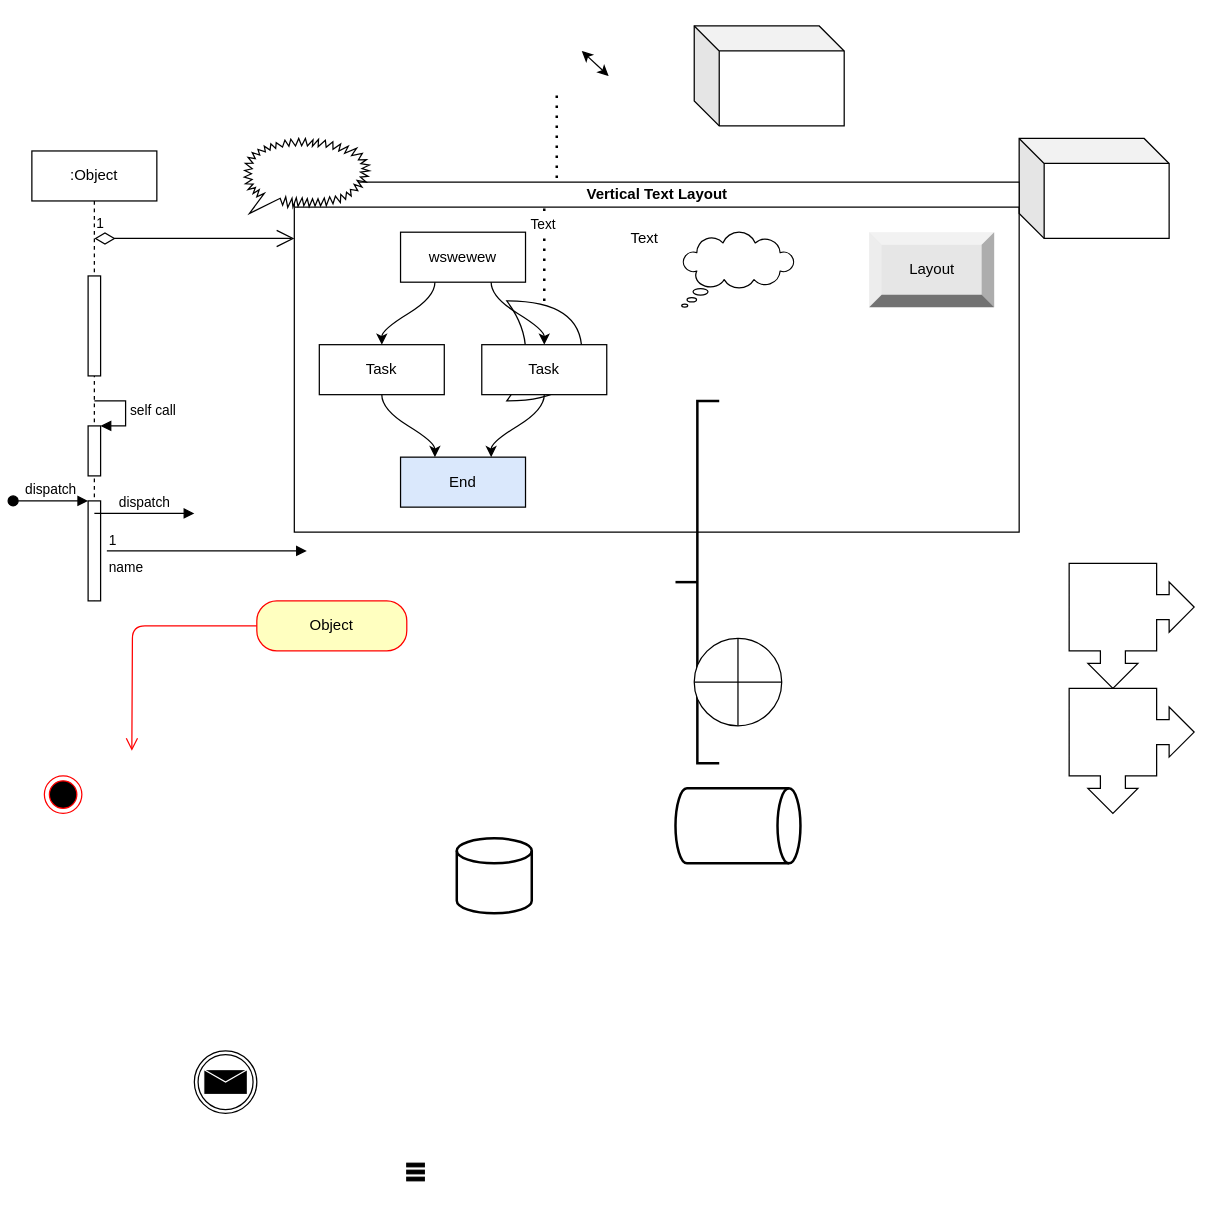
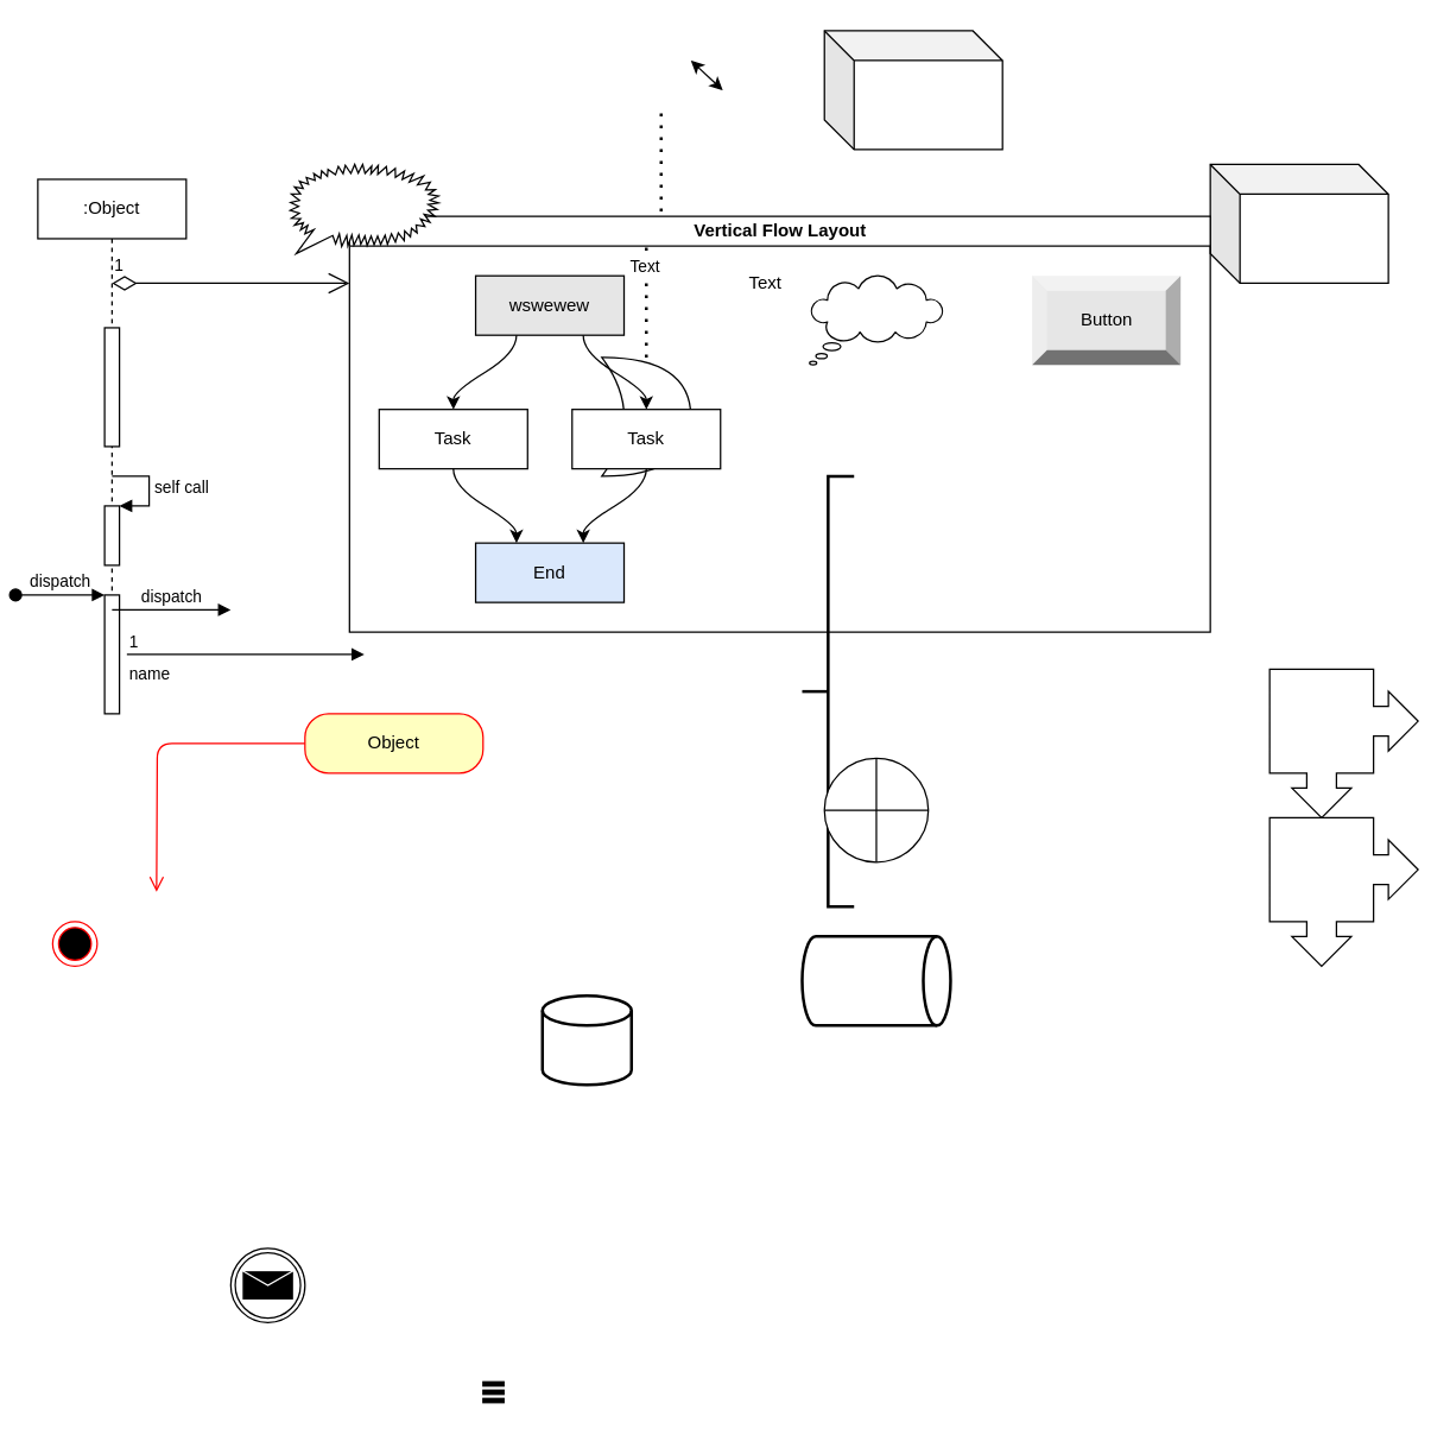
- <mxCell id="15" value="Vertical Text Layout" style="swimlane;html=1;startSize=20;horizontal=1;childLayout=flowLayout;flowOrientation=north;resizable=0;interRankCellSpacing=50;containerType=tree;" vertex="1" parent="1"><mxGeometry x="230" y="145" width="580" height="280" as="geometry" /></mxCell>
+ <mxCell id="15" value="Vertical Flow Layout" style="swimlane;html=1;startSize=20;horizontal=1;childLayout=flowLayout;flowOrientation=north;resizable=0;interRankCellSpacing=50;containerType=tree;" vertex="1" parent="1"><mxGeometry x="230" y="145" width="580" height="280" as="geometry" /></mxCell>
- <mxCell id="16" value="wswewew" style="whiteSpace=wrap;html=1;" vertex="1" parent="15"><mxGeometry x="85" y="40" width="100" height="40" as="geometry" /></mxCell>
+ <mxCell id="16" value="wswewew" style="whiteSpace=wrap;html=1;fillColor=#e6e6e6;" vertex="1" parent="15"><mxGeometry x="85" y="40" width="100" height="40" as="geometry" /></mxCell>
- <mxCell id="25" value="Layout" style="labelPosition=center;verticalLabelPosition=middle;align=center;html=1;shape=mxgraph.basic.shaded_button;dx=10;fillColor=#E6E6E6;strokeColor=none;" vertex="1" parent="15"><mxGeometry x="460" y="40" width="100" height="60" as="geometry" /></mxCell>
+ <mxCell id="25" value="Button" style="labelPosition=center;verticalLabelPosition=middle;align=center;html=1;shape=mxgraph.basic.shaded_button;dx=10;fillColor=#E6E6E6;strokeColor=none;" vertex="1" parent="15"><mxGeometry x="460" y="40" width="100" height="60" as="geometry" /></mxCell>
